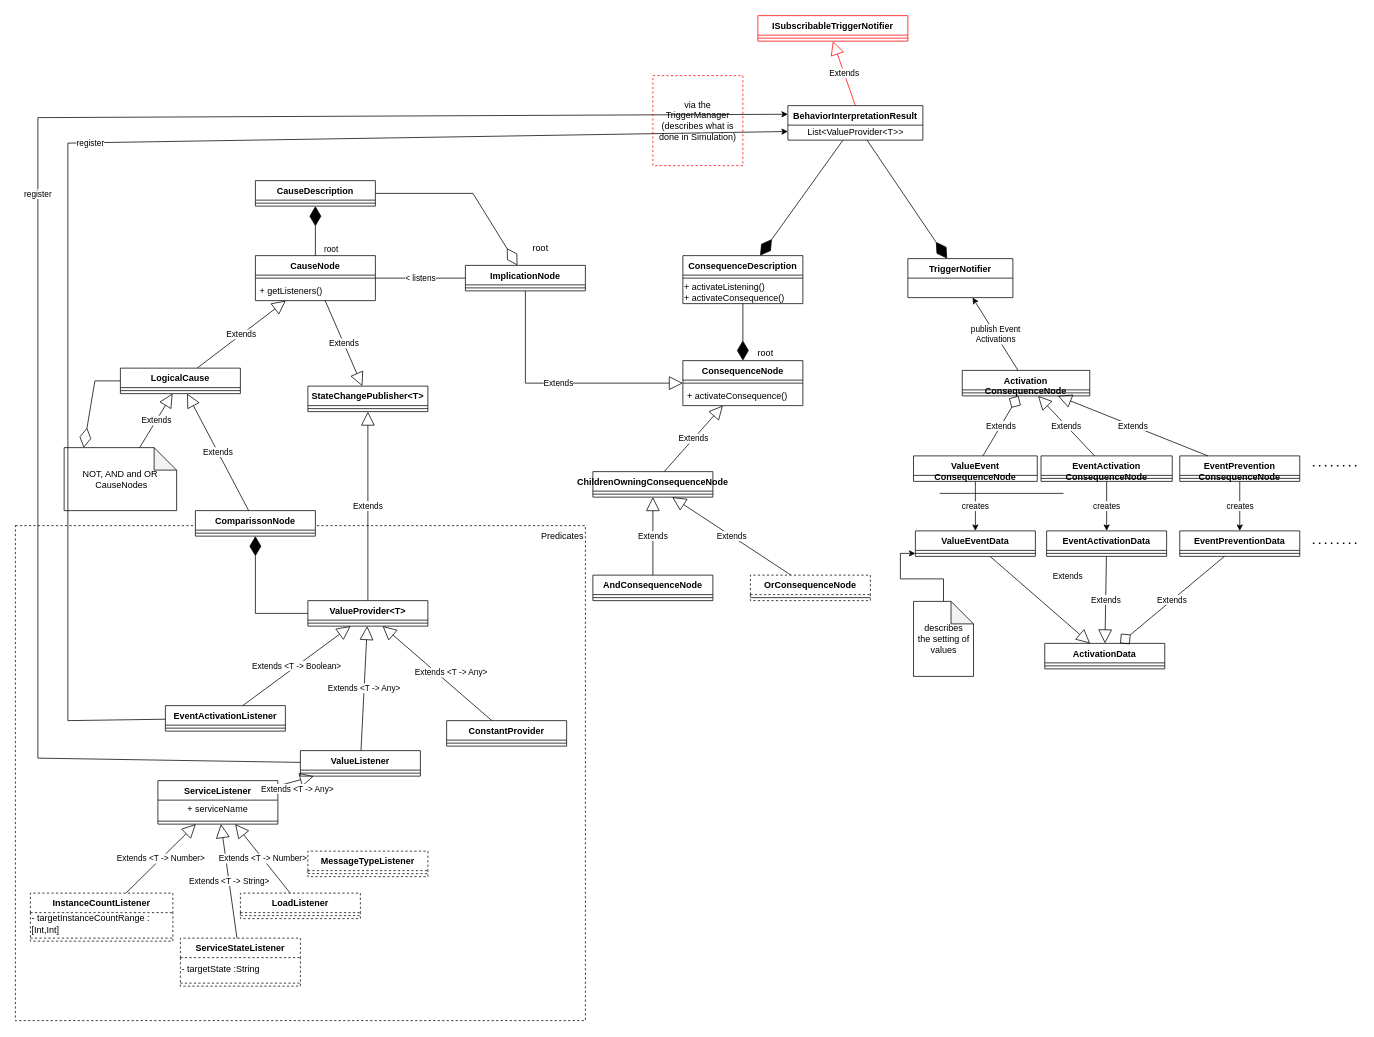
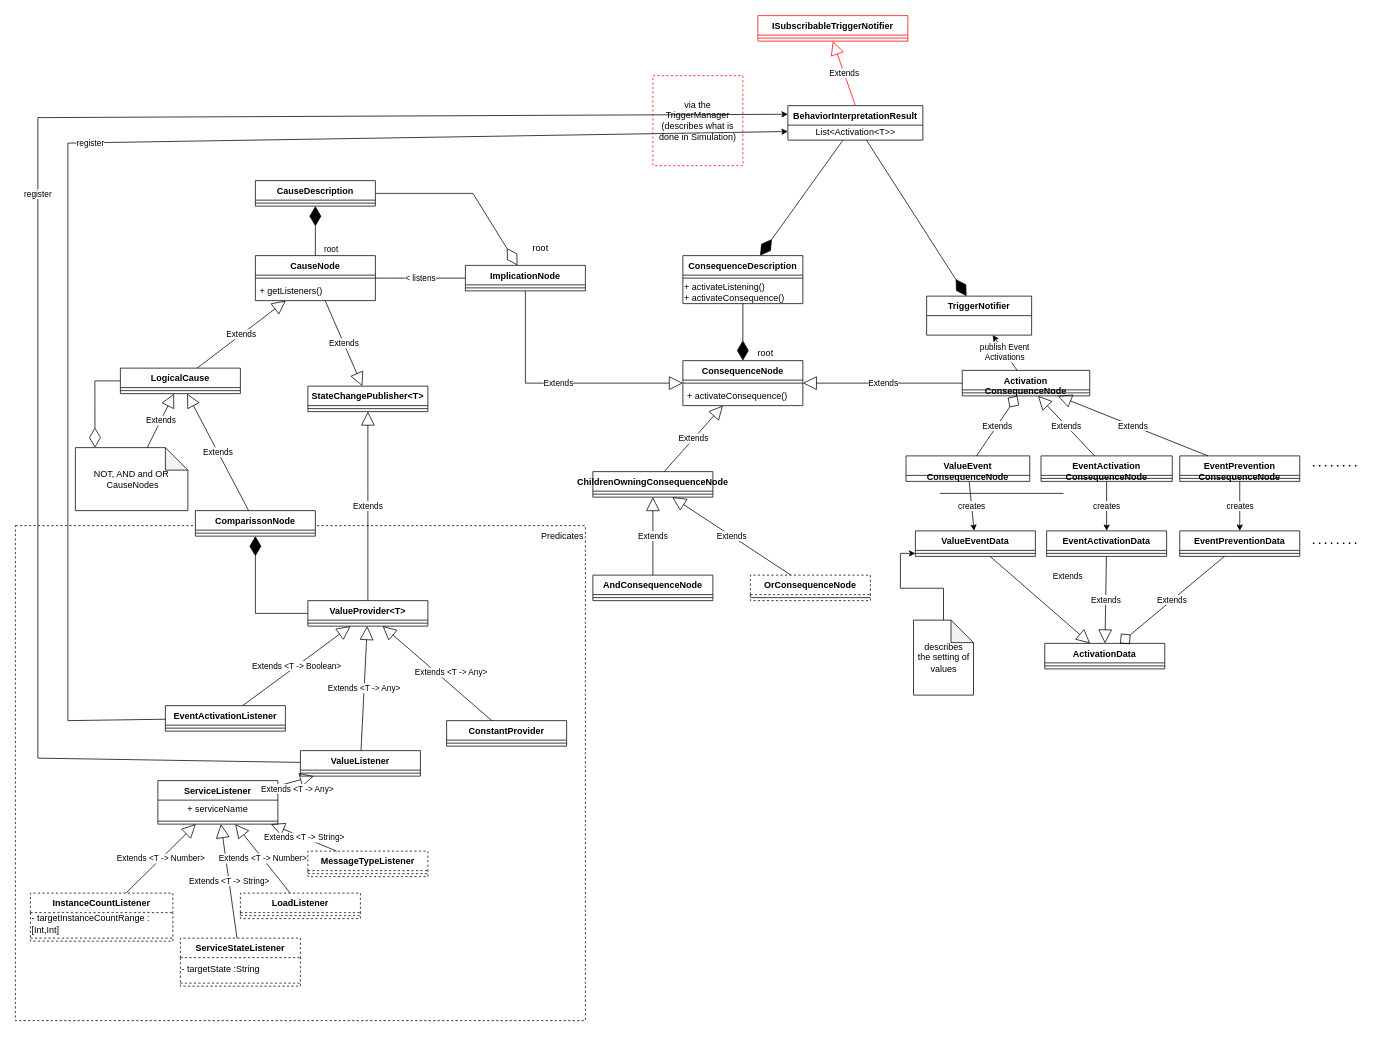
- <mxCell id="91" value="List&amp;lt;ValueProvider&amp;lt;T&amp;gt;&amp;gt;" style="text;html=1;align=center;verticalAlign=middle;resizable=0;points=[];autosize=1;strokeColor=none;fillColor=none;" parent="90" vertex="1"><mxGeometry y="26" width="180" height="20" as="geometry" /></mxCell>
+ <mxCell id="91" value="List&amp;lt;Activation&amp;lt;T&amp;gt;&amp;gt;" style="text;html=1;align=center;verticalAlign=middle;resizable=0;points=[];autosize=1;strokeColor=none;fillColor=none;" parent="90" vertex="1"><mxGeometry y="26" width="180" height="20" as="geometry" /></mxCell>
- <mxCell id="9" value="TriggerNotifier" style="swimlane;fontStyle=1;childLayout=stackLayout;horizontal=1;startSize=26;fillColor=none;horizontalStack=0;resizeParent=1;resizeParentMax=0;resizeLast=0;collapsible=1;marginBottom=0;" parent="1" vertex="1"><mxGeometry x="1210" y="344" width="140" height="52" as="geometry" /></mxCell>
+ <mxCell id="9" value="TriggerNotifier" style="swimlane;fontStyle=1;childLayout=stackLayout;horizontal=1;startSize=26;fillColor=none;horizontalStack=0;resizeParent=1;resizeParentMax=0;resizeLast=0;collapsible=1;marginBottom=0;" parent="1" vertex="1"><mxGeometry x="1235" y="394" width="140" height="52" as="geometry" /></mxCell>
+ <mxCell id="58" value="Extends" style="endArrow=block;endSize=16;endFill=0;html=1;rounded=0;" parent="1" source="56" target="6" edge="1"><mxGeometry width="160" relative="1" as="geometry"><mxPoint x="1024" y="680" as="sourcePoint" /><mxPoint x="1024.242" y="550" as="targetPoint" /><Array as="points" /></mxGeometry></mxCell>
- <mxCell id="74" value="ValueEvent&#10;ConsequenceNode" style="swimlane;fontStyle=1;align=center;verticalAlign=top;childLayout=stackLayout;horizontal=1;startSize=26;horizontalStack=0;resizeParent=1;resizeParentMax=0;resizeLast=0;collapsible=1;marginBottom=0;" parent="1" vertex="1"><mxGeometry x="1217.5" y="607" width="165" height="34" as="geometry" /></mxCell>
+ <mxCell id="74" value="ValueEvent&#10;ConsequenceNode" style="swimlane;fontStyle=1;align=center;verticalAlign=top;childLayout=stackLayout;horizontal=1;startSize=26;horizontalStack=0;resizeParent=1;resizeParentMax=0;resizeLast=0;collapsible=1;marginBottom=0;" parent="1" vertex="1"><mxGeometry x="1207.5" y="607" width="165" height="34" as="geometry" /></mxCell>
- <mxCell id="14" value="NOT, AND and OR&lt;br&gt;&amp;nbsp;CauseNodes" style="shape=note;whiteSpace=wrap;html=1;backgroundOutline=1;darkOpacity=0.05;" parent="1" vertex="1"><mxGeometry x="85" y="596" width="150" height="84" as="geometry" /></mxCell>
+ <mxCell id="14" value="NOT, AND and OR&lt;br&gt;&amp;nbsp;CauseNodes" style="shape=note;whiteSpace=wrap;html=1;backgroundOutline=1;darkOpacity=0.05;" parent="1" vertex="1"><mxGeometry x="100" y="596" width="150" height="84" as="geometry" /></mxCell>
- <mxCell id="85" value="describes&lt;br&gt;the setting of values" style="shape=note;whiteSpace=wrap;html=1;backgroundOutline=1;darkOpacity=0.05;" parent="1" vertex="1"><mxGeometry x="1217.5" y="801" width="80" height="100" as="geometry" /></mxCell>
+ <mxCell id="85" value="describes&lt;br&gt;the setting of values" style="shape=note;whiteSpace=wrap;html=1;backgroundOutline=1;darkOpacity=0.05;" parent="1" vertex="1"><mxGeometry x="1217.5" y="826" width="80" height="100" as="geometry" /></mxCell>
+ <mxCell id="110" value="Extends &amp;lt;T -&amp;gt; String&amp;gt;" style="endArrow=block;endSize=16;endFill=0;html=1;rounded=0;" parent="1" source="108" target="111" edge="1"><mxGeometry width="160" relative="1" as="geometry"><mxPoint x="592.564" y="1127" as="sourcePoint" /><mxPoint x="507.436" y="1044" as="targetPoint" /><Array as="points" /></mxGeometry></mxCell>
